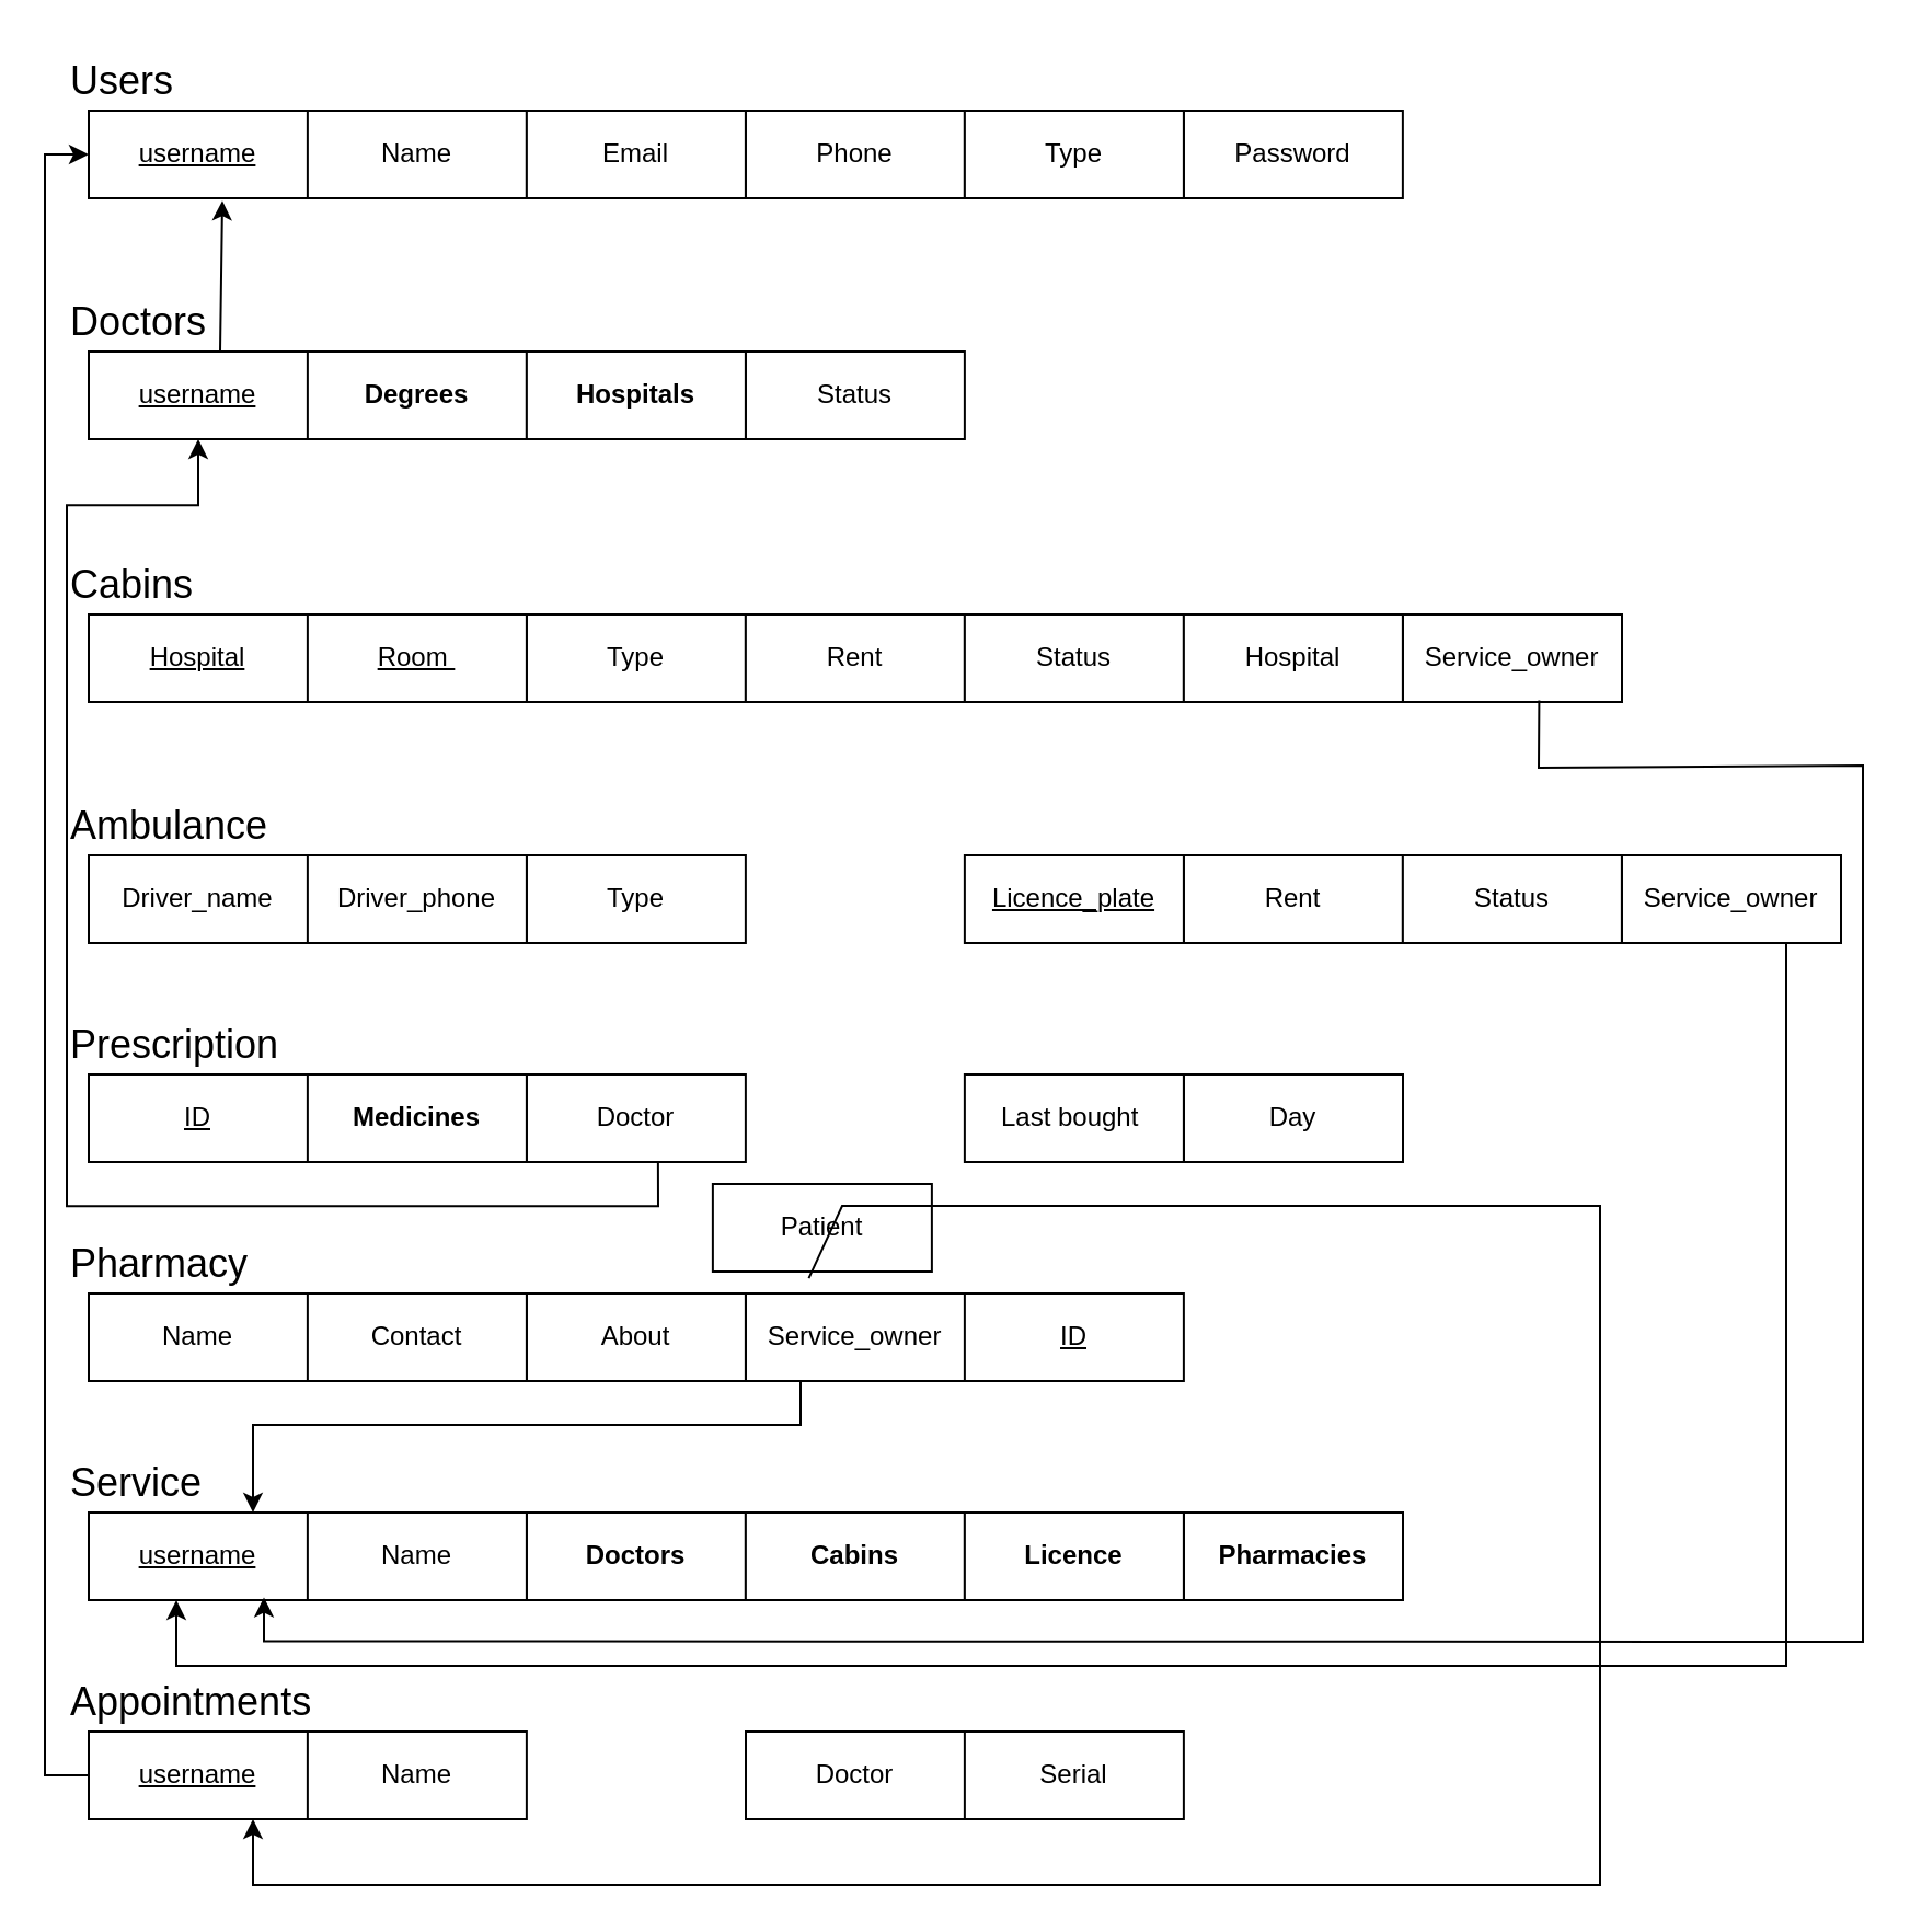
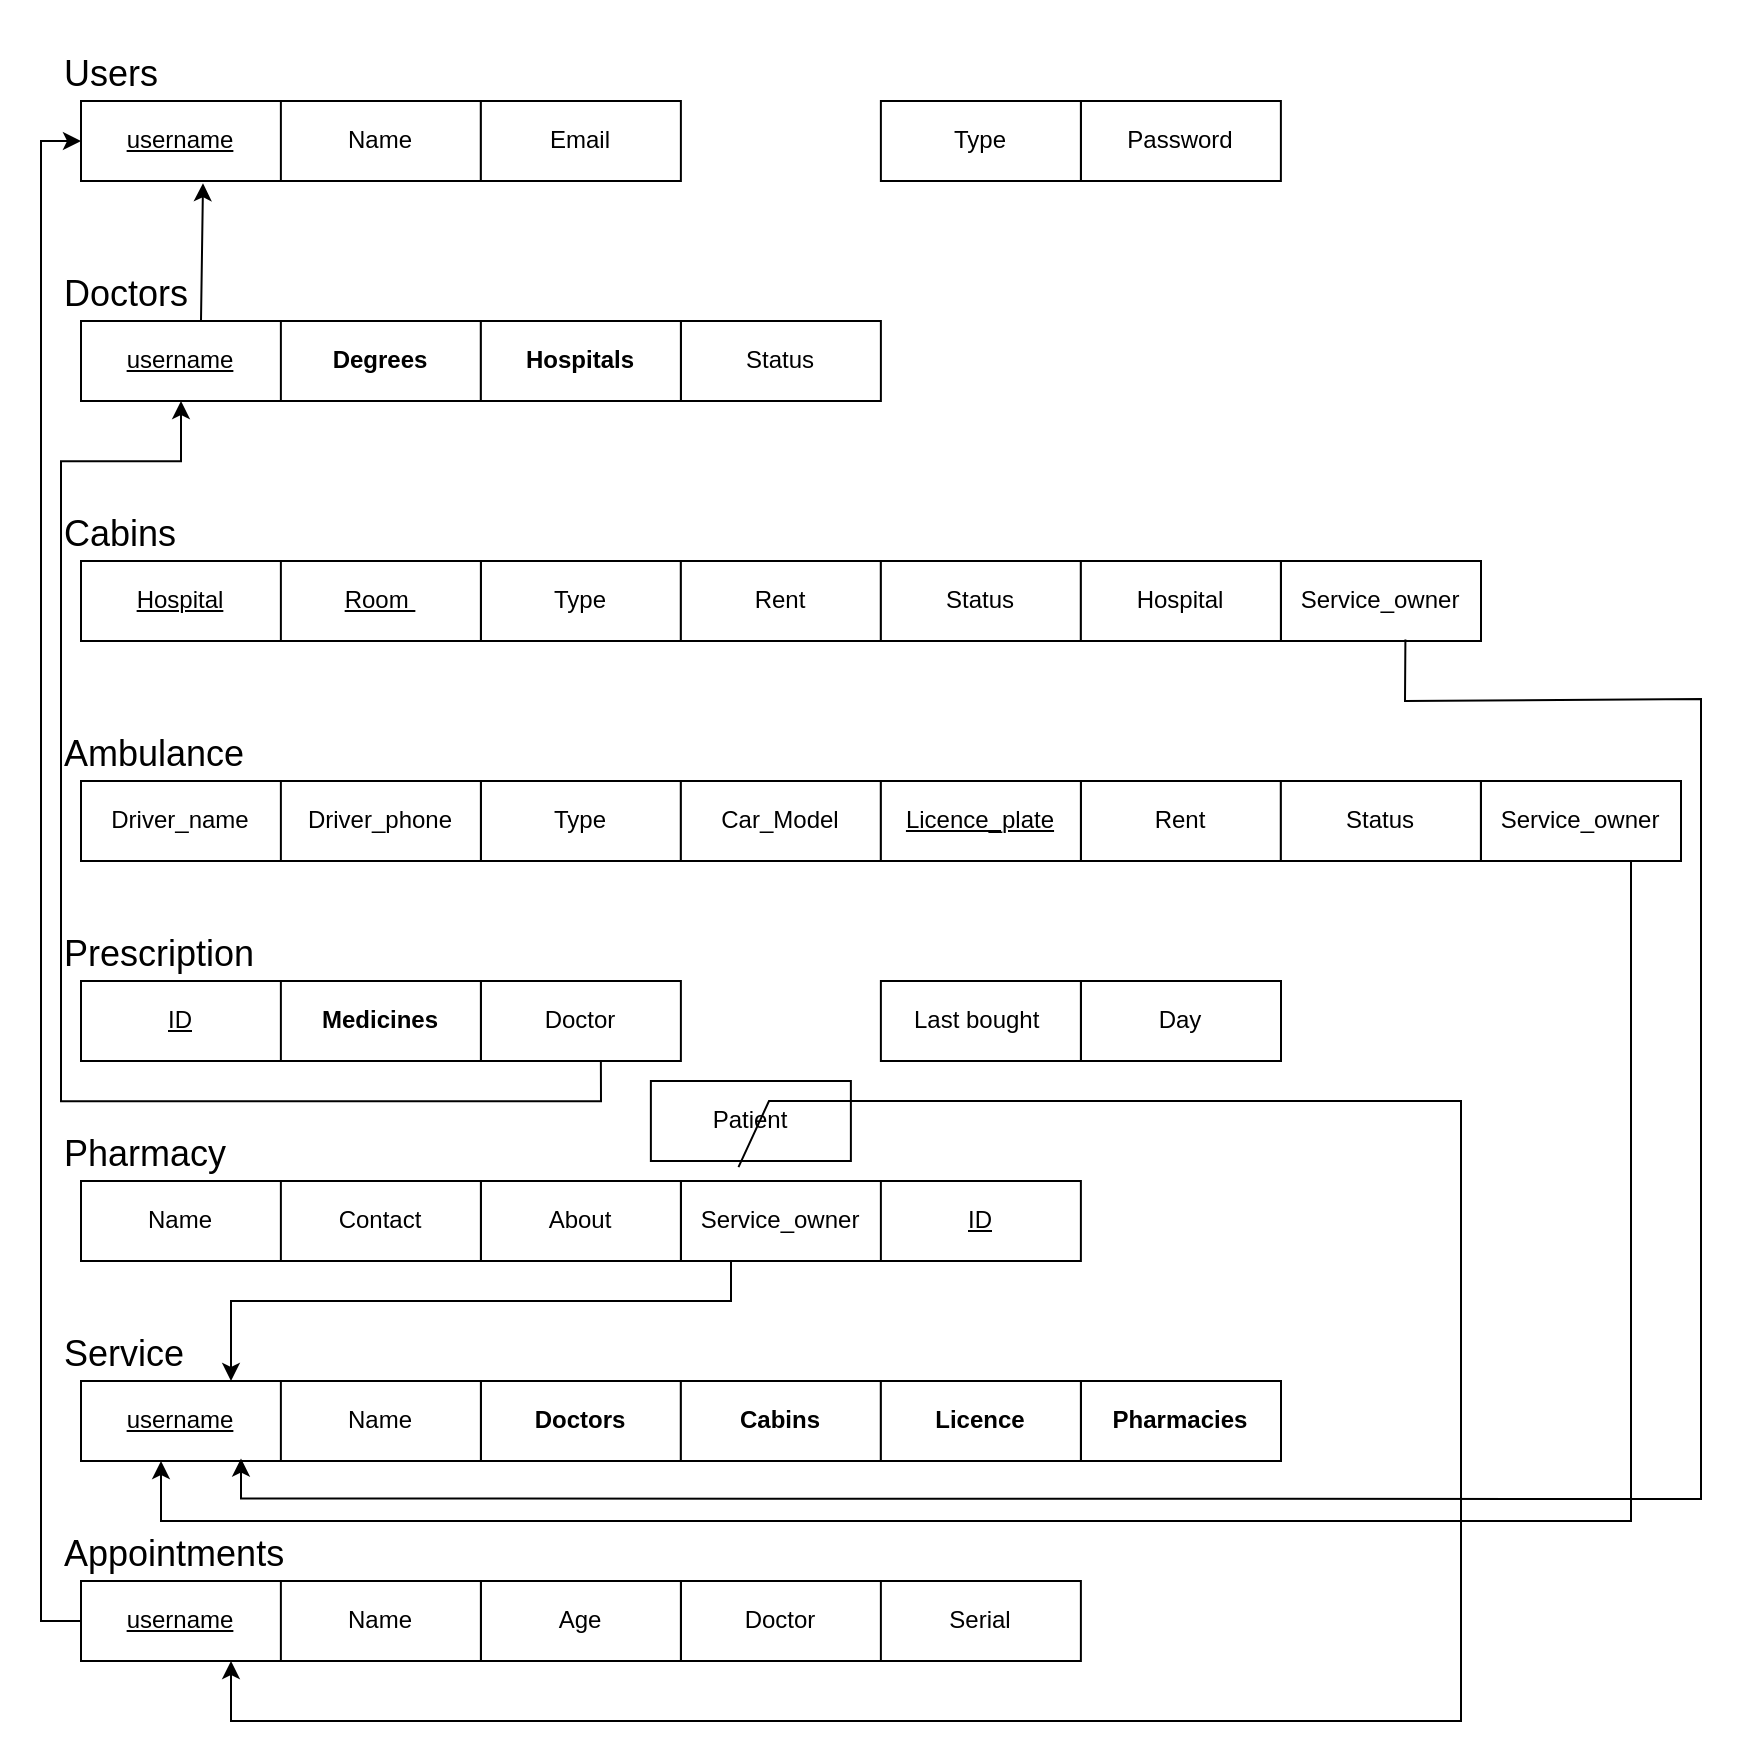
- <mxCell id="4" value="Phone" style="whiteSpace=wrap;html=1;align=center;" vertex="1" parent="1"><mxGeometry x="339.94" y="50" width="100" height="40" as="geometry" /></mxCell>
+ <mxCell id="26" value="Car_Model" style="whiteSpace=wrap;html=1;align=center;" vertex="1" parent="1"><mxGeometry x="339.94" y="390" width="100" height="40" as="geometry" /></mxCell>
+ <mxCell id="57" value="Age" style="whiteSpace=wrap;html=1;align=center;" vertex="1" parent="1"><mxGeometry x="239.94" y="790" width="100" height="40" as="geometry" /></mxCell>
